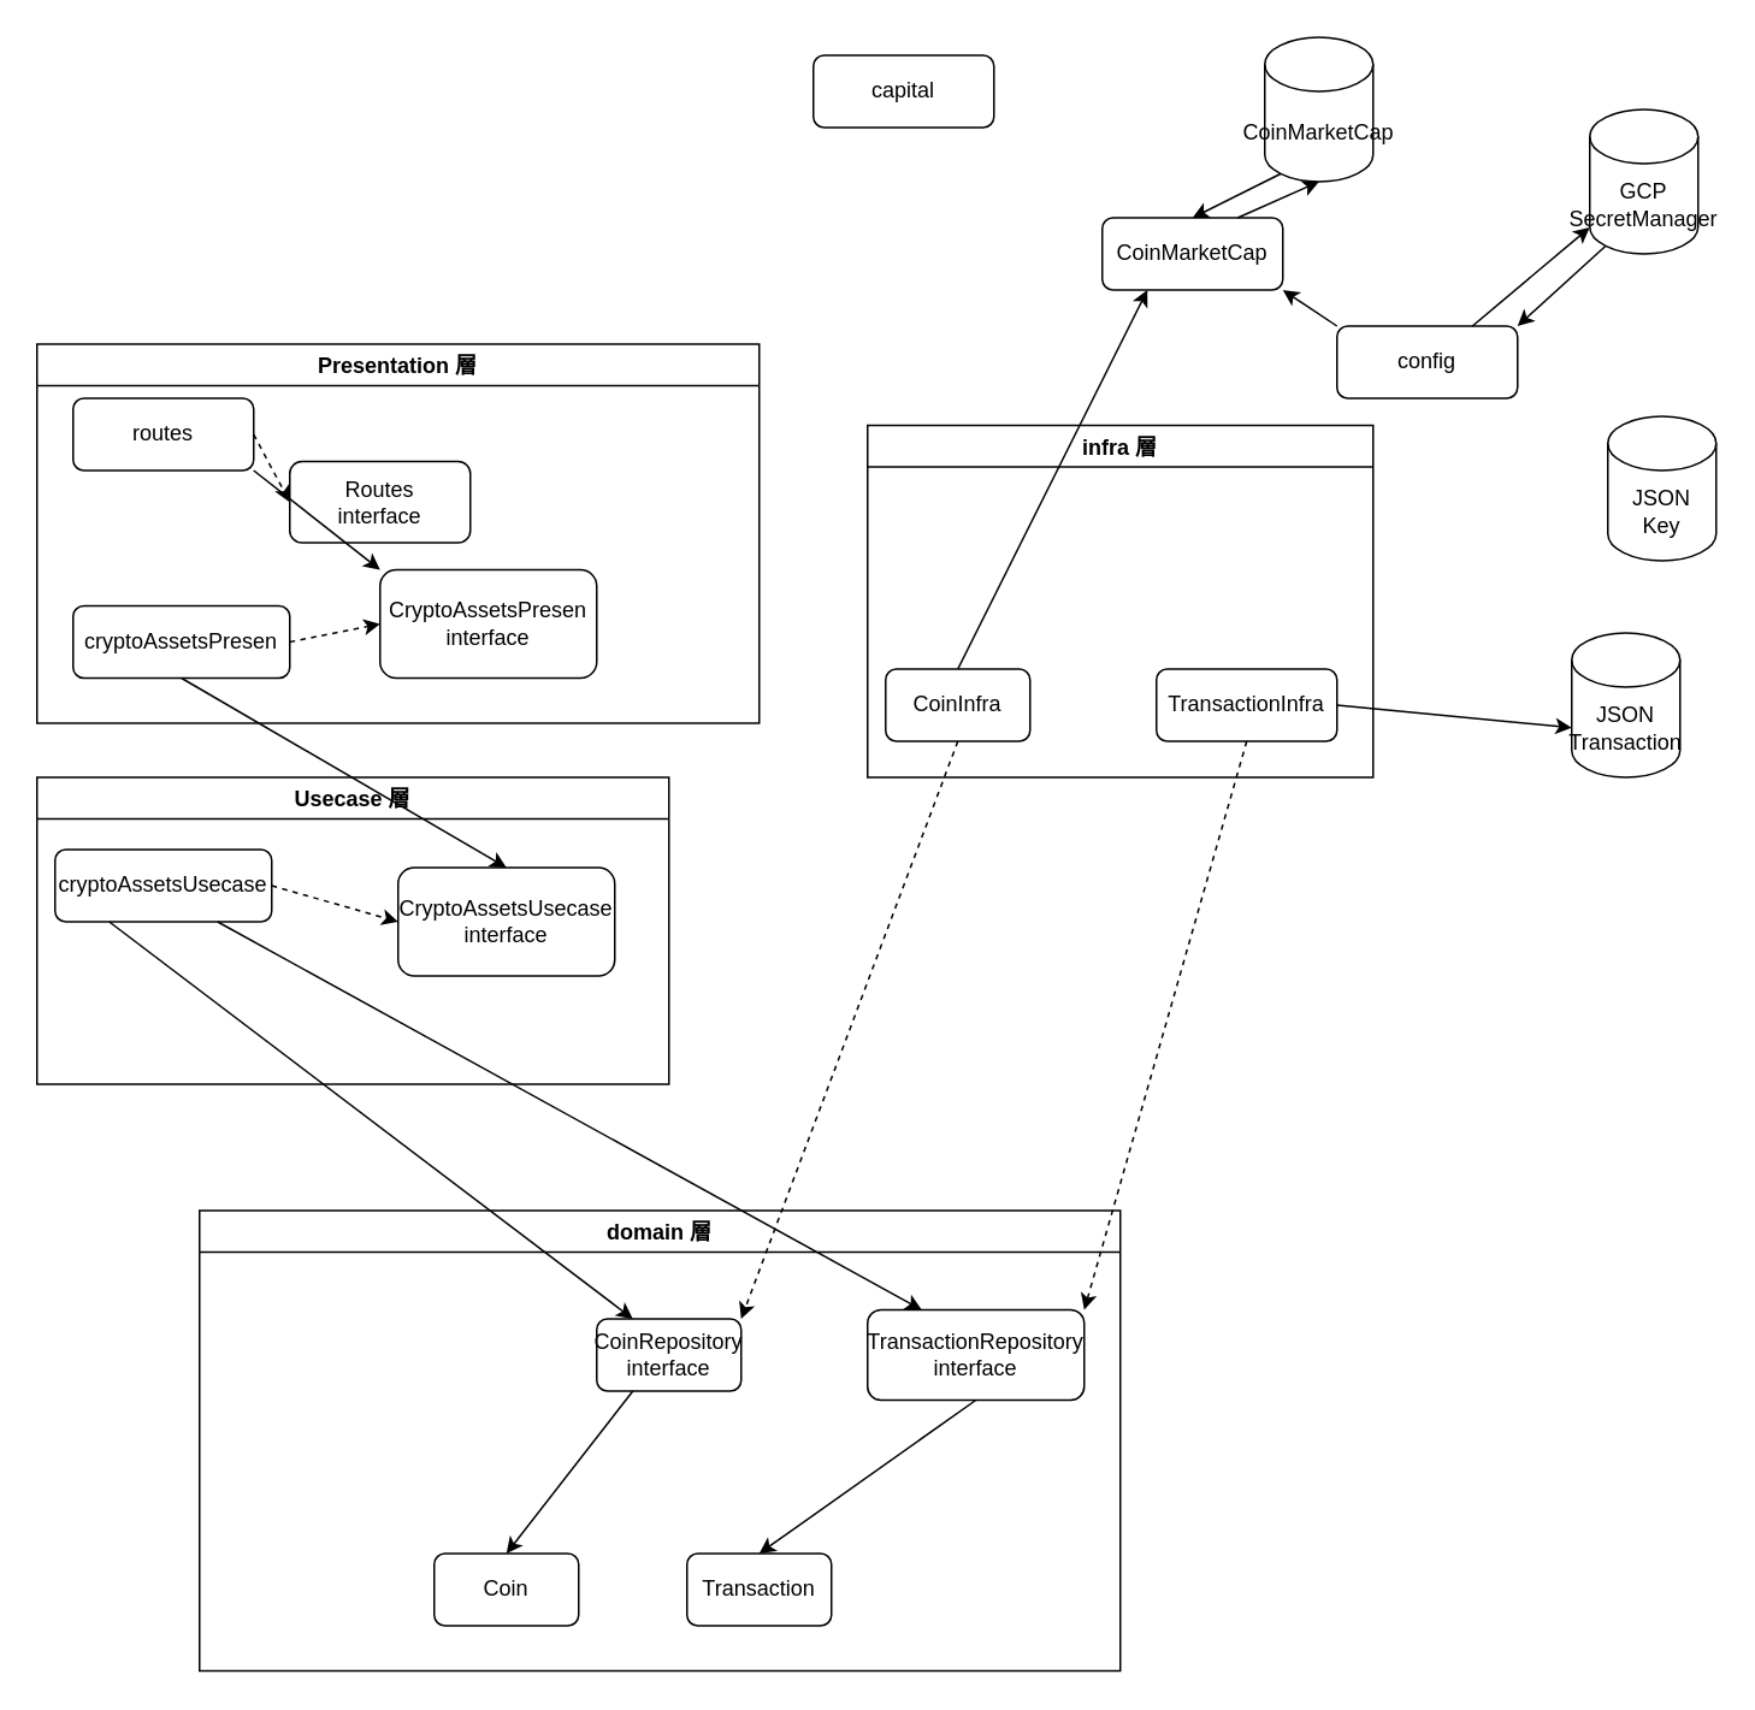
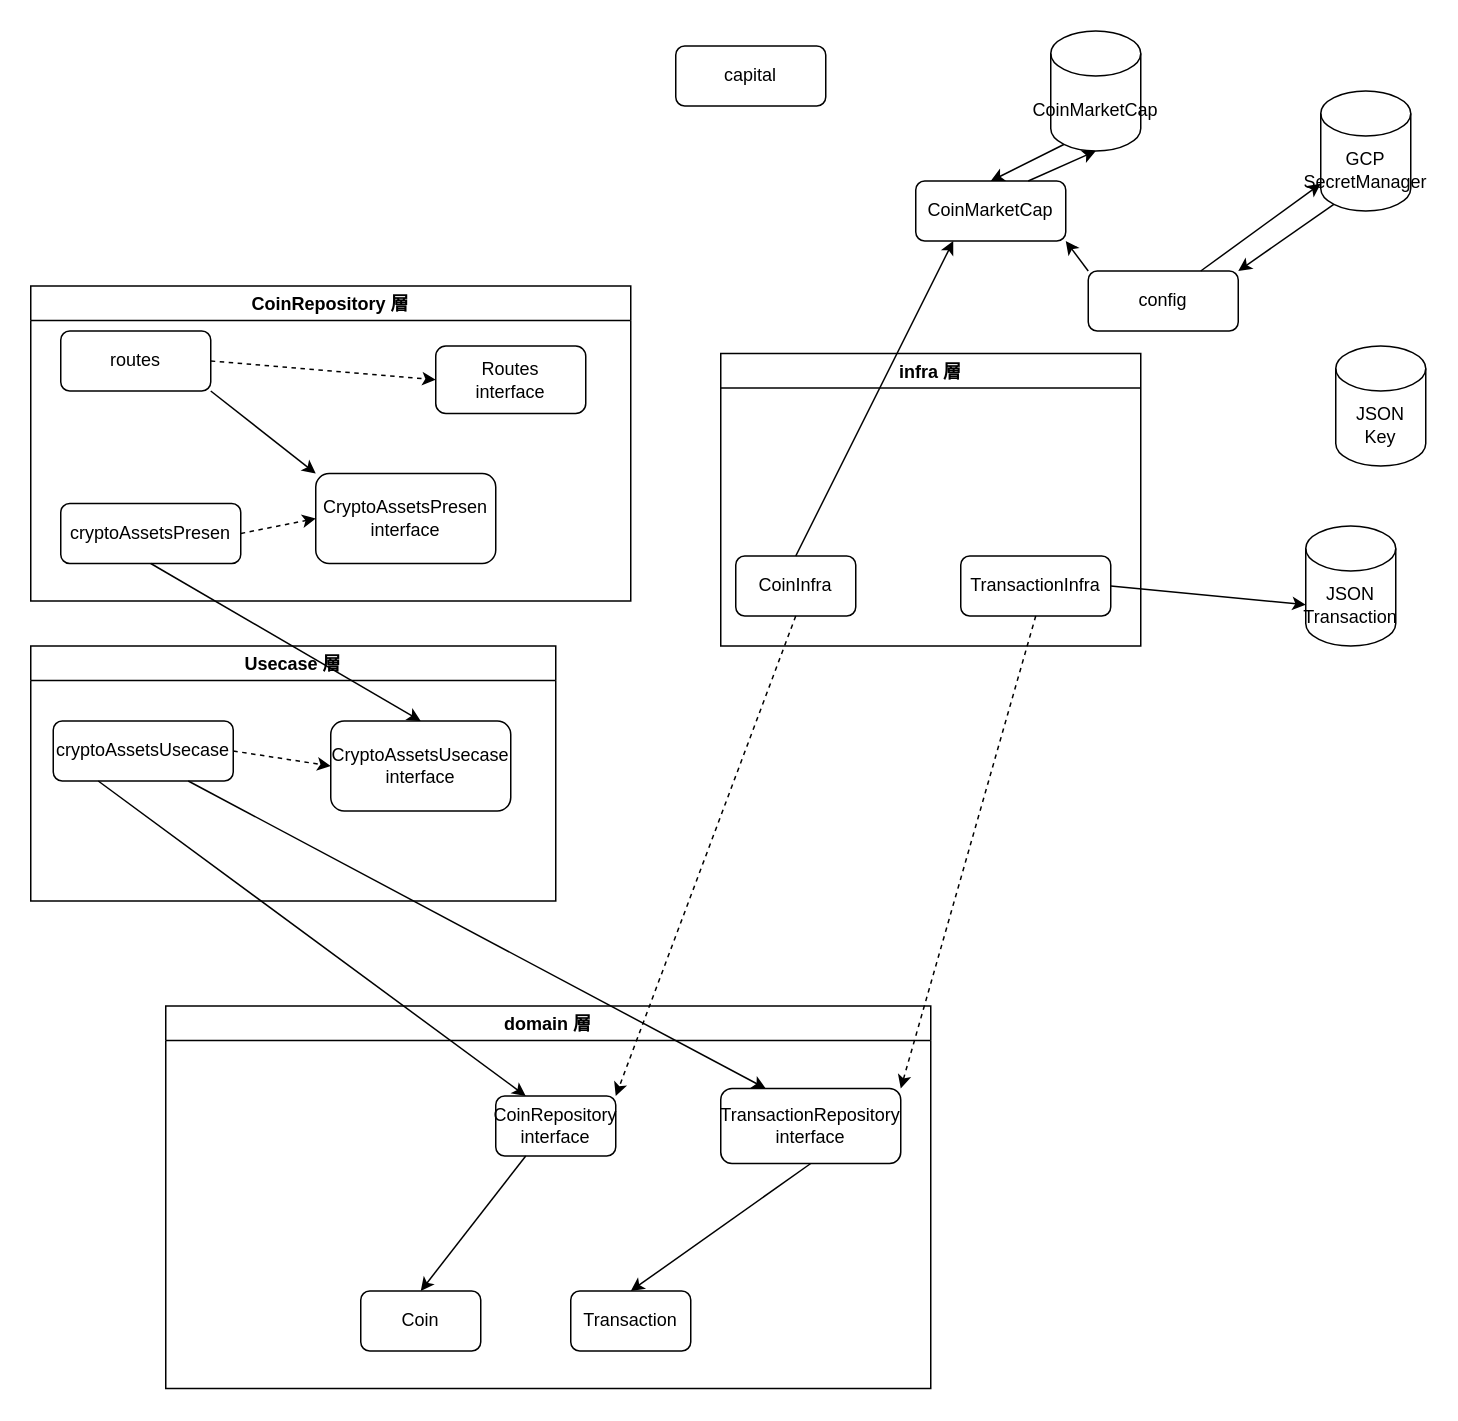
- <mxCell id="22" value="&lt;span&gt;config&lt;/span&gt;" style="rounded=1;whiteSpace=wrap;html=1;fillColor=none;" parent="1" vertex="1"><mxGeometry x="740" y="180" width="100" height="40" as="geometry" /></mxCell>
+ <mxCell id="22" value="&lt;span&gt;config&lt;/span&gt;" style="rounded=1;whiteSpace=wrap;html=1;fillColor=none;" parent="1" vertex="1"><mxGeometry x="725" y="180" width="100" height="40" as="geometry" /></mxCell>
- <mxCell id="12" value="Presentation 層" style="swimlane;fillColor=none;" parent="1" vertex="1"><mxGeometry x="20" y="190" width="400" height="210" as="geometry" /></mxCell>
+ <mxCell id="12" value="CoinRepository 層" style="swimlane;fillColor=none;" parent="1" vertex="1"><mxGeometry x="20" y="190" width="400" height="210" as="geometry" /></mxCell>
- <mxCell id="14" value="&lt;span&gt;Routes&lt;/span&gt;&lt;br&gt;&lt;span&gt;interface&lt;/span&gt;" style="rounded=1;whiteSpace=wrap;html=1;fillColor=none;" parent="12" vertex="1"><mxGeometry x="140" y="65" width="100" height="45" as="geometry" /></mxCell>
+ <mxCell id="14" value="&lt;span&gt;Routes&lt;/span&gt;&lt;br&gt;&lt;span&gt;interface&lt;/span&gt;" style="rounded=1;whiteSpace=wrap;html=1;fillColor=none;" parent="12" vertex="1"><mxGeometry x="270" y="40" width="100" height="45" as="geometry" /></mxCell>
- <mxCell id="35" value="&lt;span&gt;cryptoAssetsUsecase&lt;/span&gt;" style="rounded=1;whiteSpace=wrap;html=1;fillColor=none;" parent="33" vertex="1"><mxGeometry x="10" y="40" width="120" height="40" as="geometry" /></mxCell>
+ <mxCell id="35" value="&lt;span&gt;cryptoAssetsUsecase&lt;/span&gt;" style="rounded=1;whiteSpace=wrap;html=1;fillColor=none;" parent="33" vertex="1"><mxGeometry x="15" y="50" width="120" height="40" as="geometry" /></mxCell>
